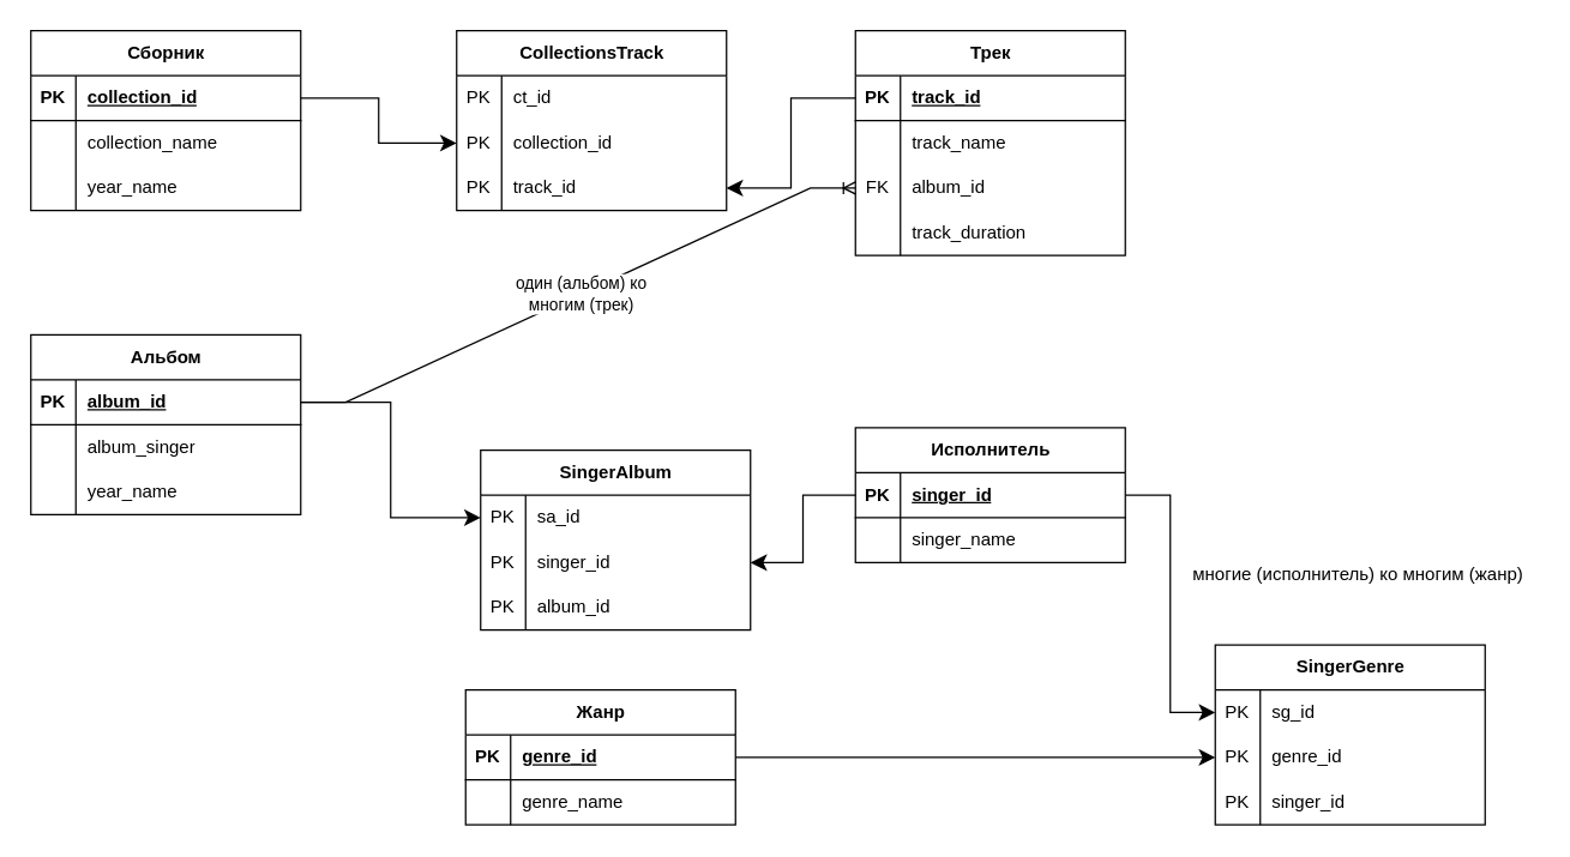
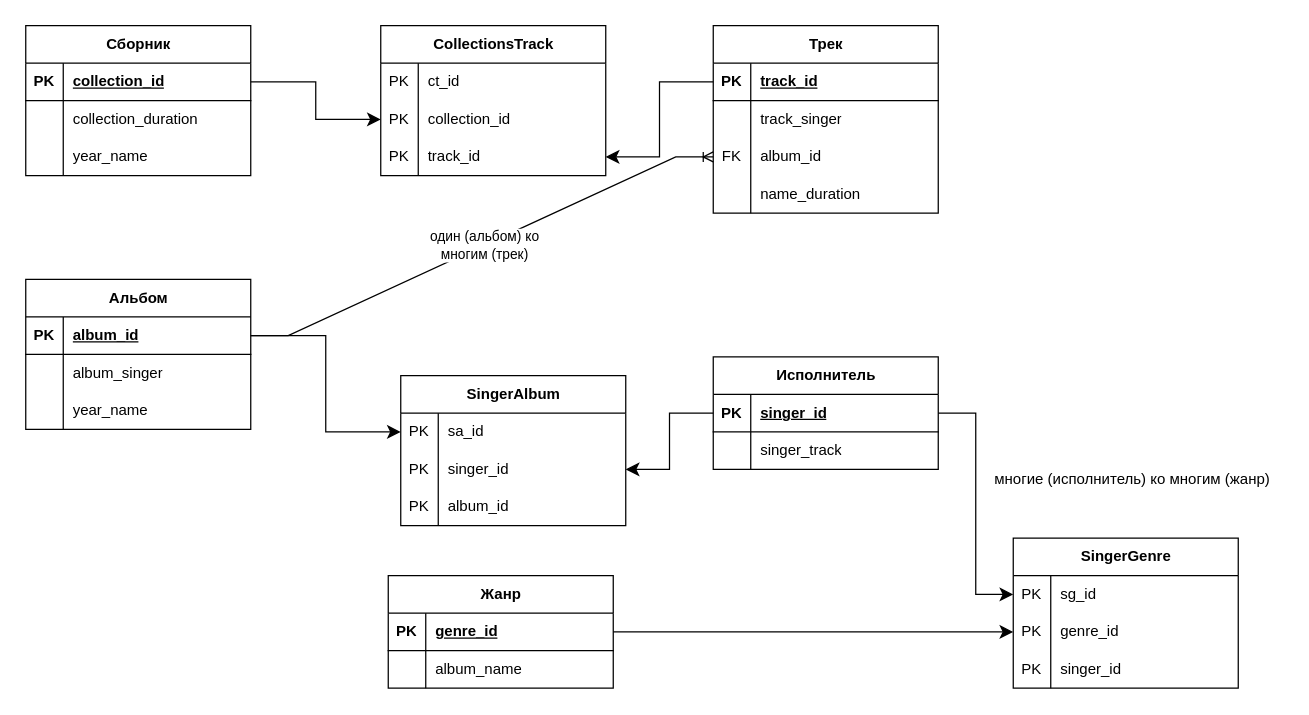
- <mxCell id="47" value="collection_name" style="shape=partialRectangle;connectable=0;fillColor=none;top=0;left=0;bottom=0;right=0;align=left;spacingLeft=6;overflow=hidden;whiteSpace=wrap;html=1;" parent="45" vertex="1"><mxGeometry x="30" width="150" height="30" as="geometry"><mxRectangle width="150" height="30" as="alternateBounds" /></mxGeometry></mxCell>
+ <mxCell id="47" value="collection_duration" style="shape=partialRectangle;connectable=0;fillColor=none;top=0;left=0;bottom=0;right=0;align=left;spacingLeft=6;overflow=hidden;whiteSpace=wrap;html=1;" parent="45" vertex="1"><mxGeometry x="30" width="150" height="30" as="geometry"><mxRectangle width="150" height="30" as="alternateBounds" /></mxGeometry></mxCell>
- <mxCell id="8" value="track_name" style="shape=partialRectangle;connectable=0;fillColor=none;top=0;left=0;bottom=0;right=0;align=left;spacingLeft=6;overflow=hidden;whiteSpace=wrap;html=1;" parent="6" vertex="1"><mxGeometry x="30" width="150" height="30" as="geometry"><mxRectangle width="150" height="30" as="alternateBounds" /></mxGeometry></mxCell>
+ <mxCell id="8" value="track_singer" style="shape=partialRectangle;connectable=0;fillColor=none;top=0;left=0;bottom=0;right=0;align=left;spacingLeft=6;overflow=hidden;whiteSpace=wrap;html=1;" parent="6" vertex="1"><mxGeometry x="30" width="150" height="30" as="geometry"><mxRectangle width="150" height="30" as="alternateBounds" /></mxGeometry></mxCell>
- <mxCell id="14" value="track_duration" style="shape=partialRectangle;connectable=0;fillColor=none;top=0;left=0;bottom=0;right=0;align=left;spacingLeft=6;overflow=hidden;whiteSpace=wrap;html=1;" parent="12" vertex="1"><mxGeometry x="30" width="150" height="30" as="geometry"><mxRectangle width="150" height="30" as="alternateBounds" /></mxGeometry></mxCell>
+ <mxCell id="14" value="name_duration" style="shape=partialRectangle;connectable=0;fillColor=none;top=0;left=0;bottom=0;right=0;align=left;spacingLeft=6;overflow=hidden;whiteSpace=wrap;html=1;" parent="12" vertex="1"><mxGeometry x="30" width="150" height="30" as="geometry"><mxRectangle width="150" height="30" as="alternateBounds" /></mxGeometry></mxCell>
- <mxCell id="31" value="singer_name" style="shape=partialRectangle;connectable=0;fillColor=none;top=0;left=0;bottom=0;right=0;align=left;spacingLeft=6;overflow=hidden;whiteSpace=wrap;html=1;" parent="29" vertex="1"><mxGeometry x="30" width="150" height="30" as="geometry"><mxRectangle width="150" height="30" as="alternateBounds" /></mxGeometry></mxCell>
+ <mxCell id="31" value="singer_track" style="shape=partialRectangle;connectable=0;fillColor=none;top=0;left=0;bottom=0;right=0;align=left;spacingLeft=6;overflow=hidden;whiteSpace=wrap;html=1;" parent="29" vertex="1"><mxGeometry x="30" width="150" height="30" as="geometry"><mxRectangle width="150" height="30" as="alternateBounds" /></mxGeometry></mxCell>
- <mxCell id="38" value="genre_name" style="shape=partialRectangle;connectable=0;fillColor=none;top=0;left=0;bottom=0;right=0;align=left;spacingLeft=6;overflow=hidden;whiteSpace=wrap;html=1;" parent="36" vertex="1"><mxGeometry x="30" width="150" height="30" as="geometry"><mxRectangle width="150" height="30" as="alternateBounds" /></mxGeometry></mxCell>
+ <mxCell id="38" value="album_name" style="shape=partialRectangle;connectable=0;fillColor=none;top=0;left=0;bottom=0;right=0;align=left;spacingLeft=6;overflow=hidden;whiteSpace=wrap;html=1;" parent="36" vertex="1"><mxGeometry x="30" width="150" height="30" as="geometry"><mxRectangle width="150" height="30" as="alternateBounds" /></mxGeometry></mxCell>
